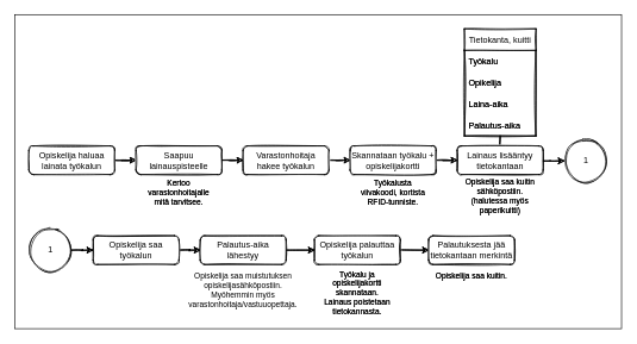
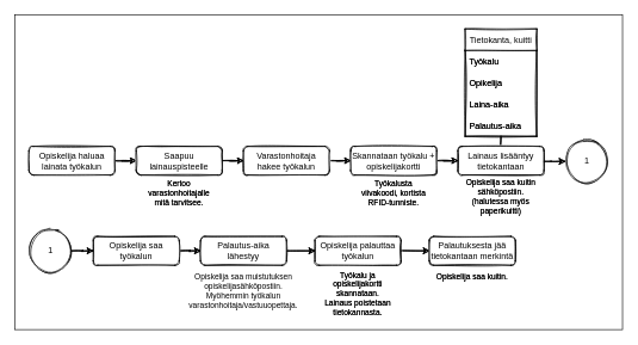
- <mxCell id="28" value="Opiskelija saa muistutuksen opiskelijasähköpostiin.&lt;br style=&quot;font-size: 11px&quot;&gt;Myöhemmin myös varastonhoitaja/vastuuopettaja." style="text;strokeColor=none;fillColor=none;align=center;verticalAlign=middle;rounded=0;whiteSpace=wrap;html=1;glass=0;shadow=0;sketch=0;fontSize=11;" vertex="1" parent="1"><mxGeometry x="290" y="375.5" width="100" height="60" as="geometry" /></mxCell>
+ <mxCell id="28" value="Opiskelija saa muistutuksen opiskelijasähköpostiin.&lt;br style=&quot;font-size: 11px&quot;&gt;Myöhemmin työkalun varastonhoitaja/vastuuopettaja." style="text;strokeColor=none;fillColor=none;align=center;verticalAlign=middle;rounded=0;whiteSpace=wrap;html=1;glass=0;shadow=0;sketch=0;fontSize=11;" vertex="1" parent="1"><mxGeometry x="290" y="375.5" width="100" height="60" as="geometry" /></mxCell>
